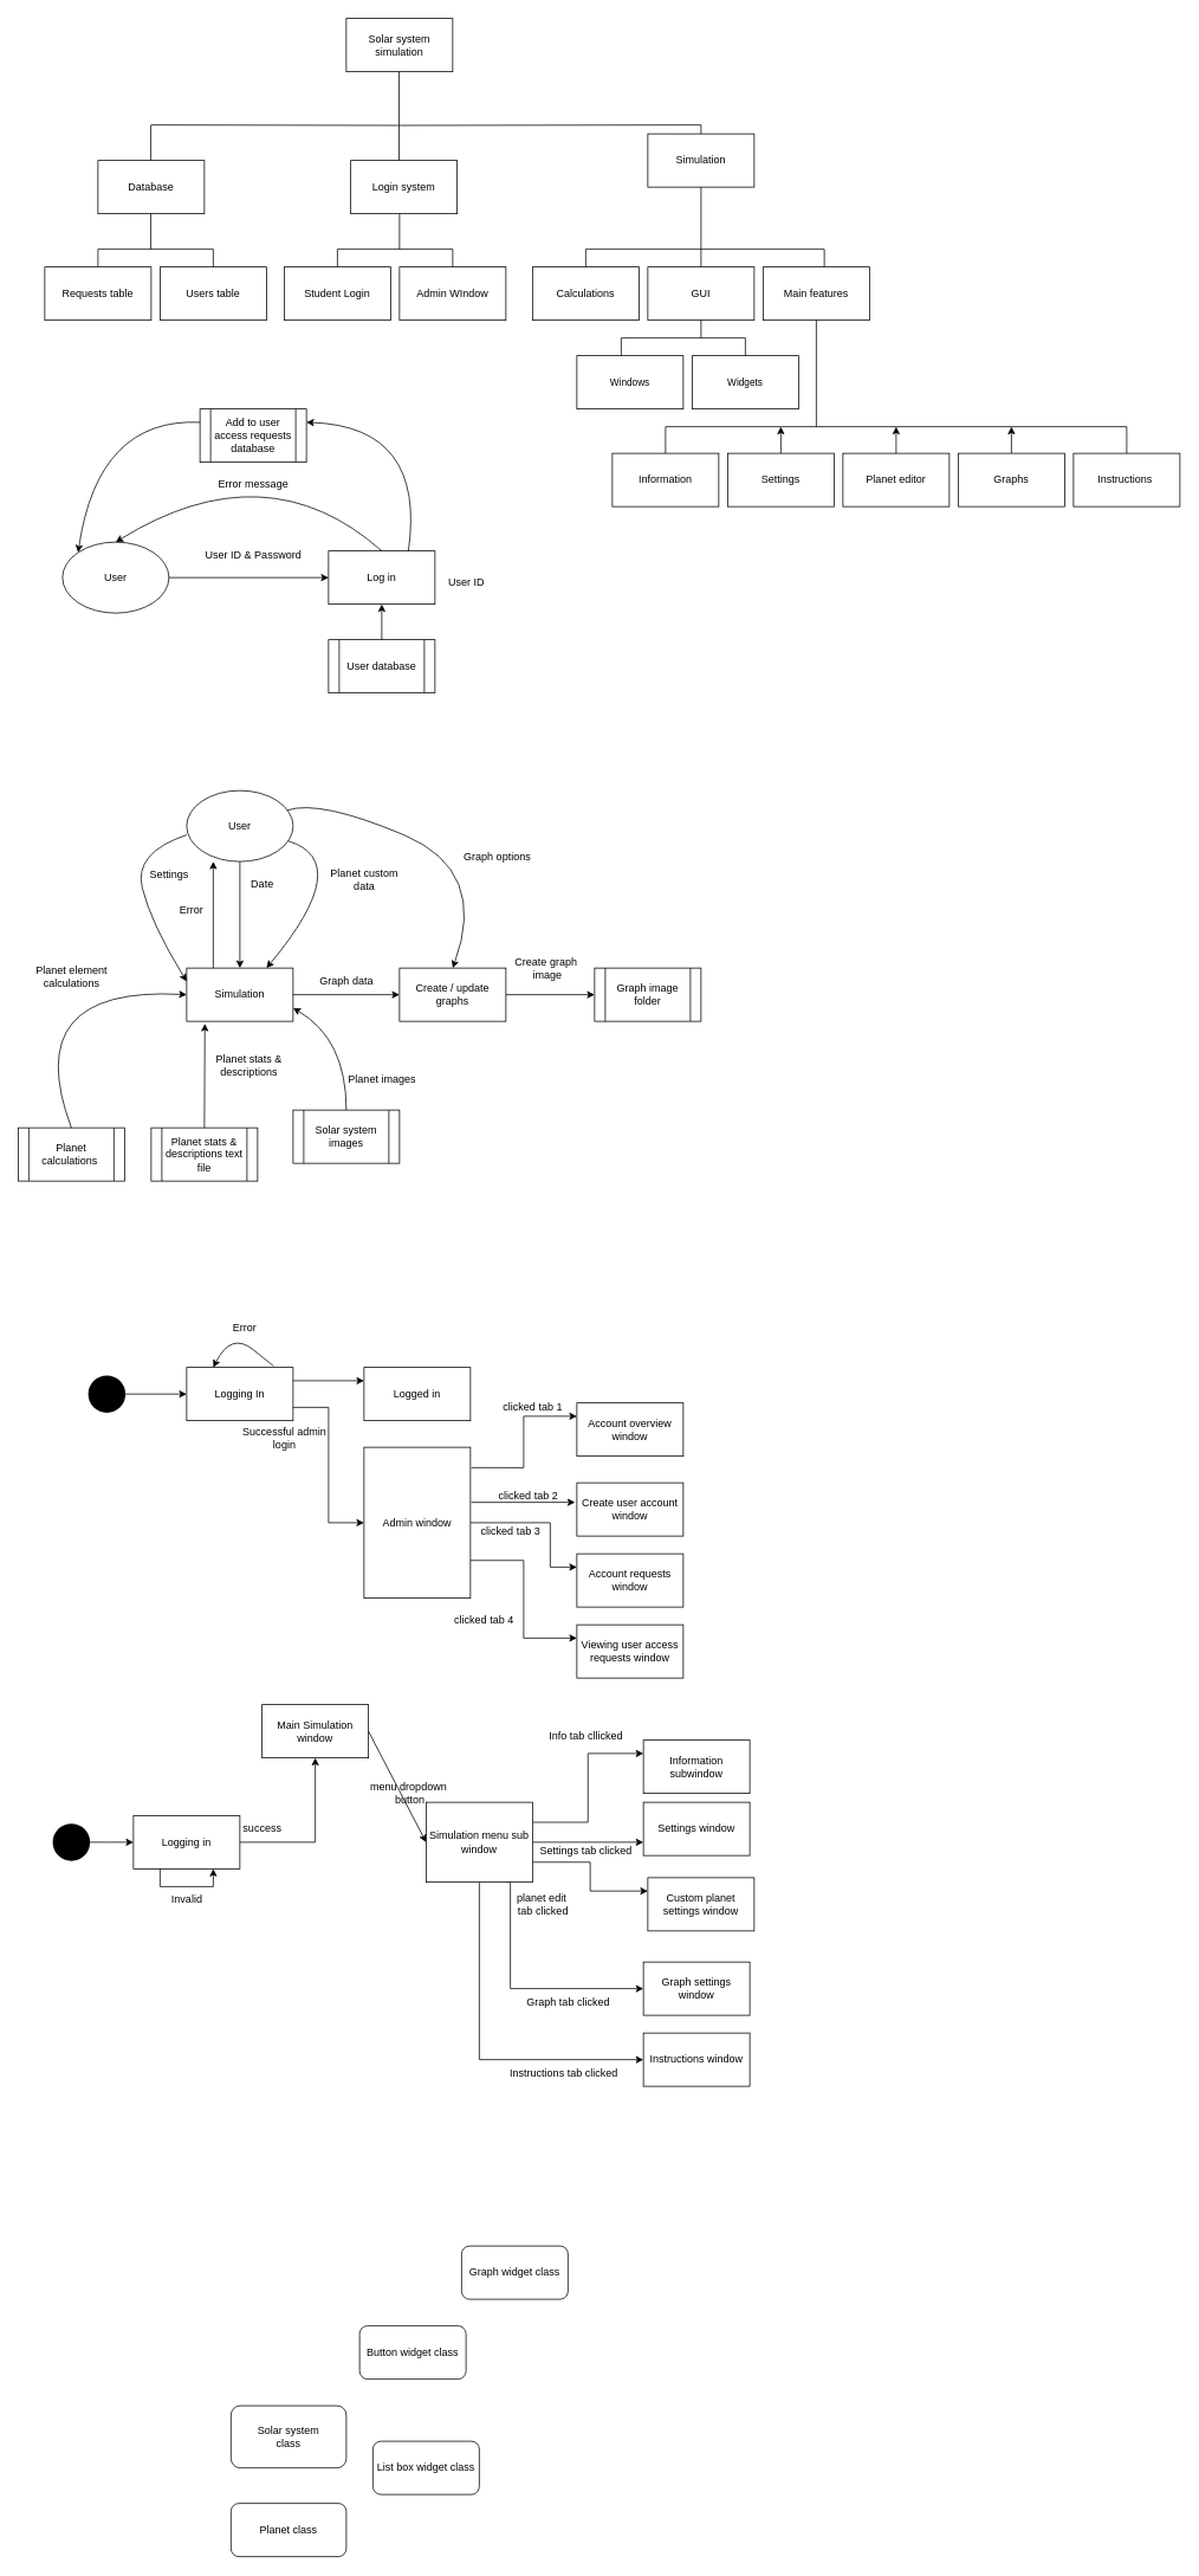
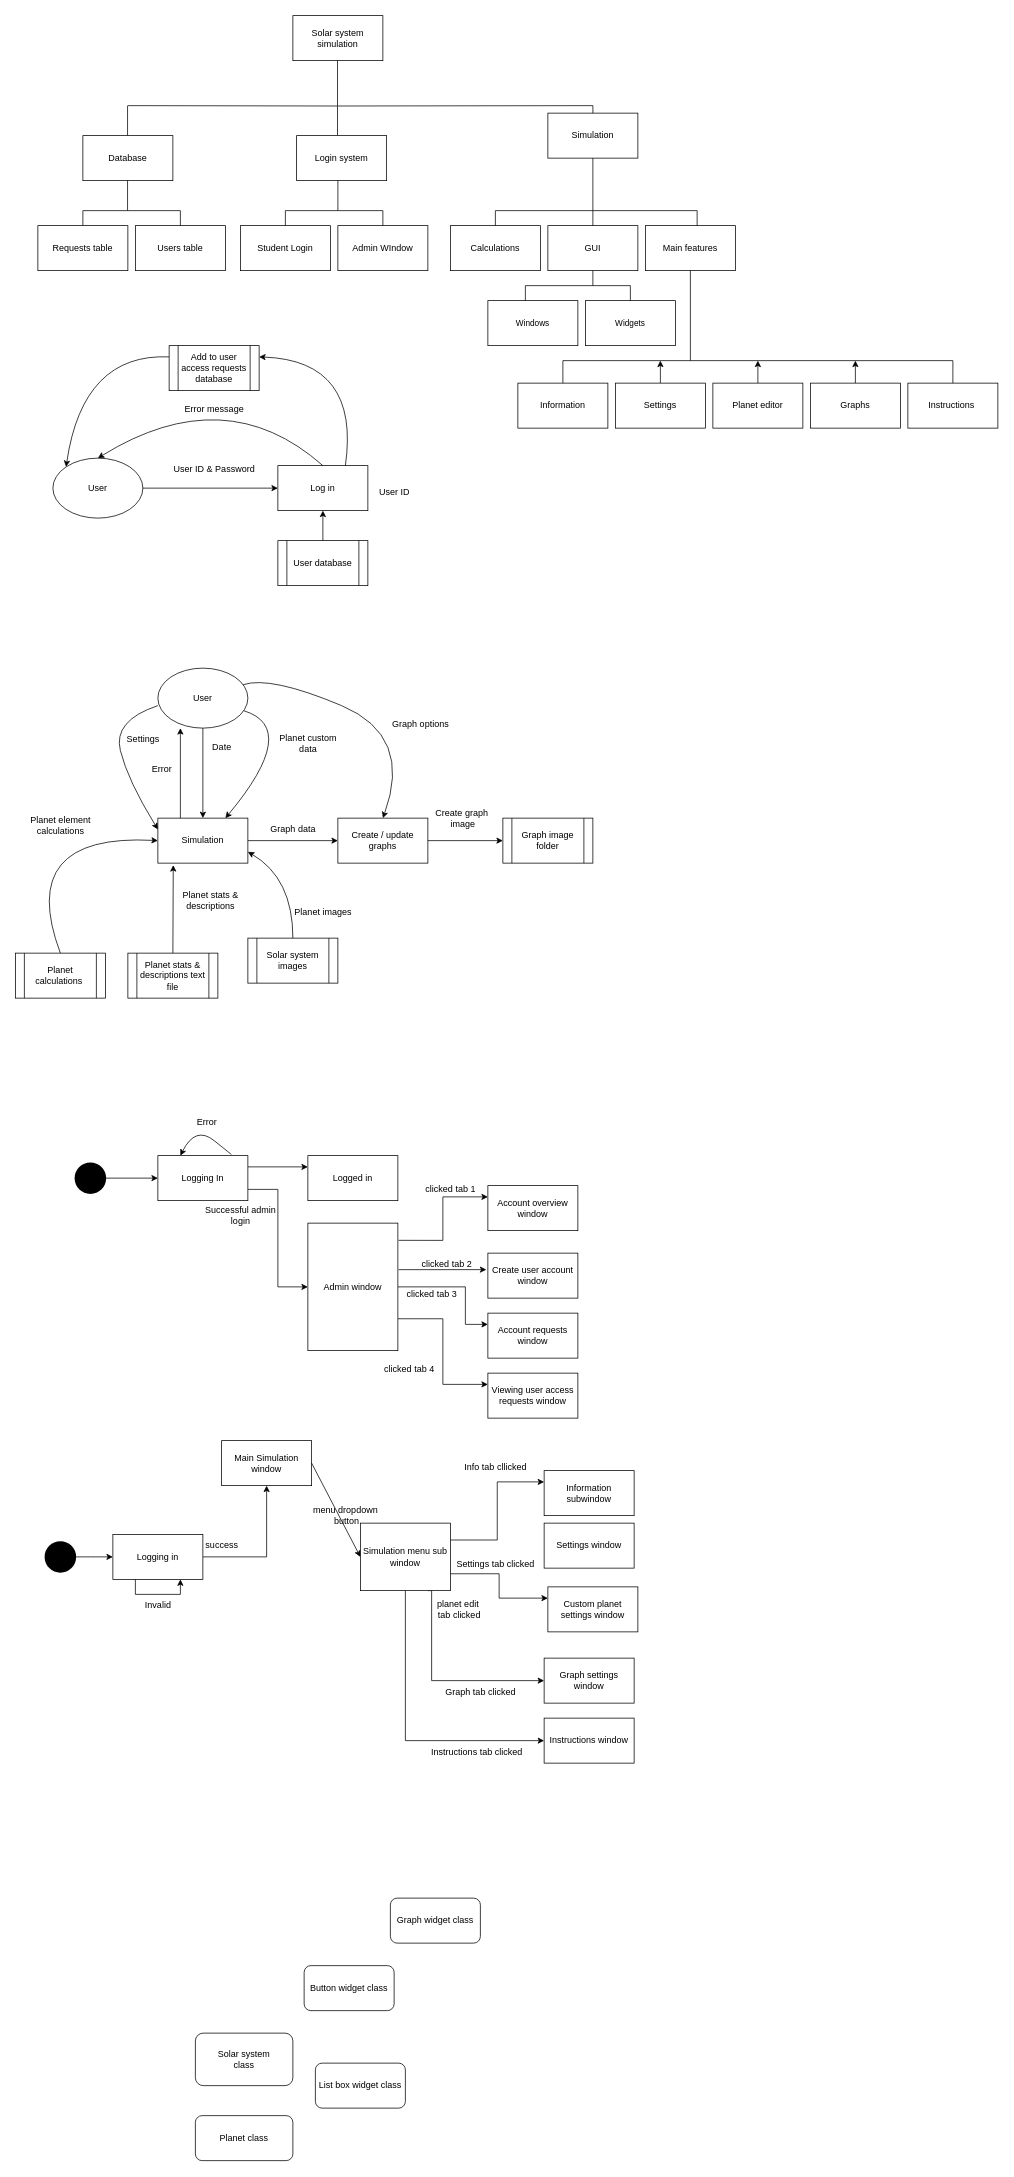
- <mxCell id="101" style="edgeStyle=orthogonalEdgeStyle;rounded=0;orthogonalLoop=1;jettySize=auto;html=1;exitX=1;exitY=0.5;exitDx=0;exitDy=0;entryX=0;entryY=0.75;entryDx=0;entryDy=0;" parent="1" source="104" target="108" edge="1"><mxGeometry relative="1" as="geometry" /></mxCell>
